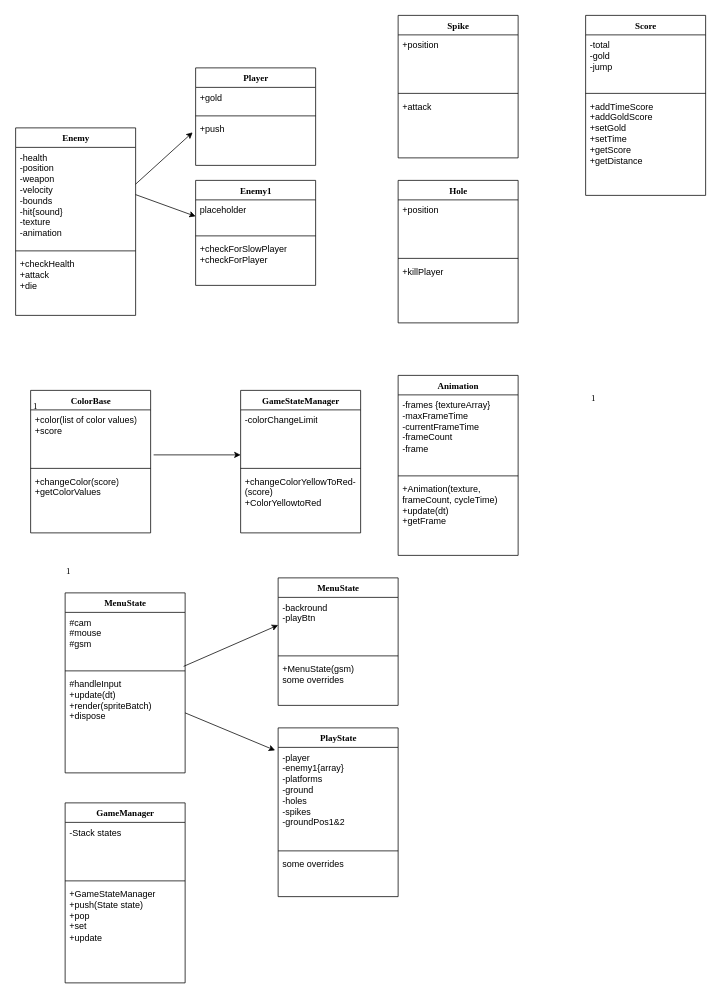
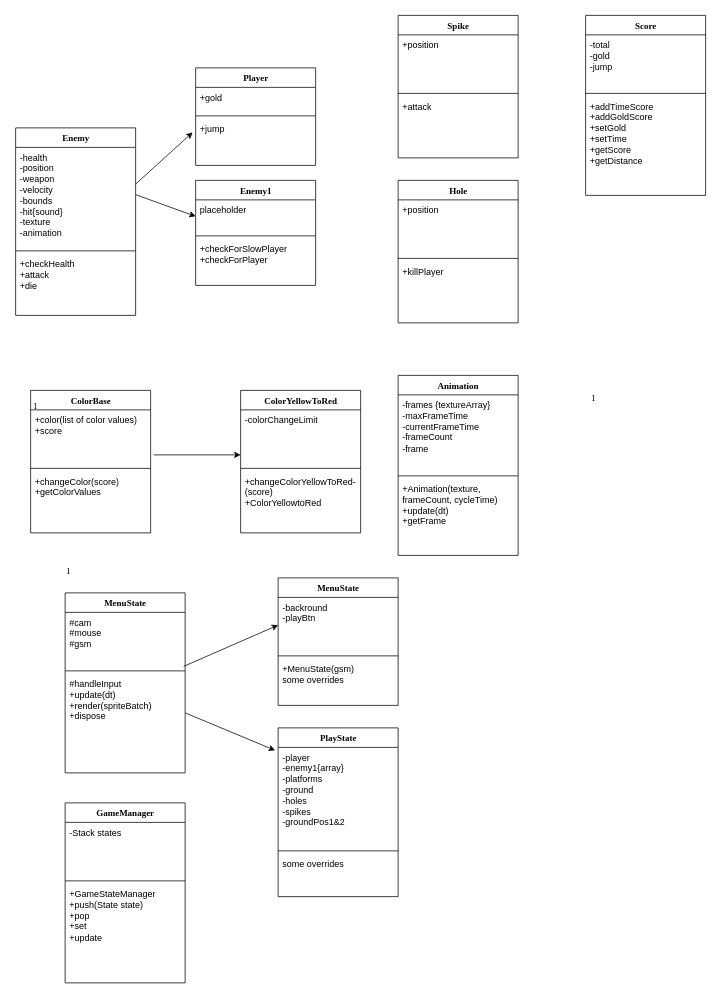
- <mxCell id="12" value="+push" style="text;html=1;strokeColor=none;fillColor=none;align=left;verticalAlign=top;spacingLeft=4;spacingRight=4;whiteSpace=wrap;overflow=hidden;rotatable=0;points=[[0,0.5],[1,0.5]];portConstraint=eastwest;" vertex="1" parent="9"><mxGeometry y="68" width="160" height="62" as="geometry" /></mxCell>
+ <mxCell id="12" value="+jump" style="text;html=1;strokeColor=none;fillColor=none;align=left;verticalAlign=top;spacingLeft=4;spacingRight=4;whiteSpace=wrap;overflow=hidden;rotatable=0;points=[[0,0.5],[1,0.5]];portConstraint=eastwest;" vertex="1" parent="9"><mxGeometry y="68" width="160" height="62" as="geometry" /></mxCell>
- <mxCell id="35" value="GameStateManager" style="swimlane;html=1;fontStyle=1;align=center;verticalAlign=top;childLayout=stackLayout;horizontal=1;startSize=26;horizontalStack=0;resizeParent=1;resizeLast=0;collapsible=1;marginBottom=0;swimlaneFillColor=#ffffff;rounded=0;shadow=0;comic=0;labelBackgroundColor=none;strokeWidth=1;fillColor=none;fontFamily=Verdana;fontSize=12" vertex="1" parent="1"><mxGeometry x="320" y="520" width="160" height="190" as="geometry" /></mxCell>
+ <mxCell id="35" value="ColorYellowToRed" style="swimlane;html=1;fontStyle=1;align=center;verticalAlign=top;childLayout=stackLayout;horizontal=1;startSize=26;horizontalStack=0;resizeParent=1;resizeLast=0;collapsible=1;marginBottom=0;swimlaneFillColor=#ffffff;rounded=0;shadow=0;comic=0;labelBackgroundColor=none;strokeWidth=1;fillColor=none;fontFamily=Verdana;fontSize=12" vertex="1" parent="1"><mxGeometry x="320" y="520" width="160" height="190" as="geometry" /></mxCell>
